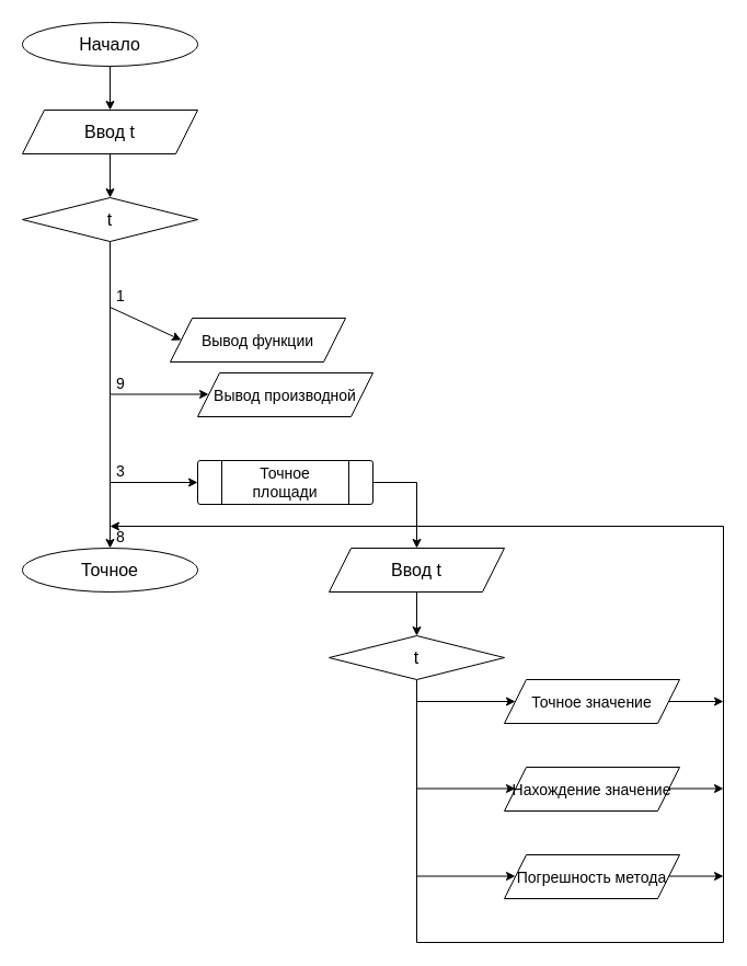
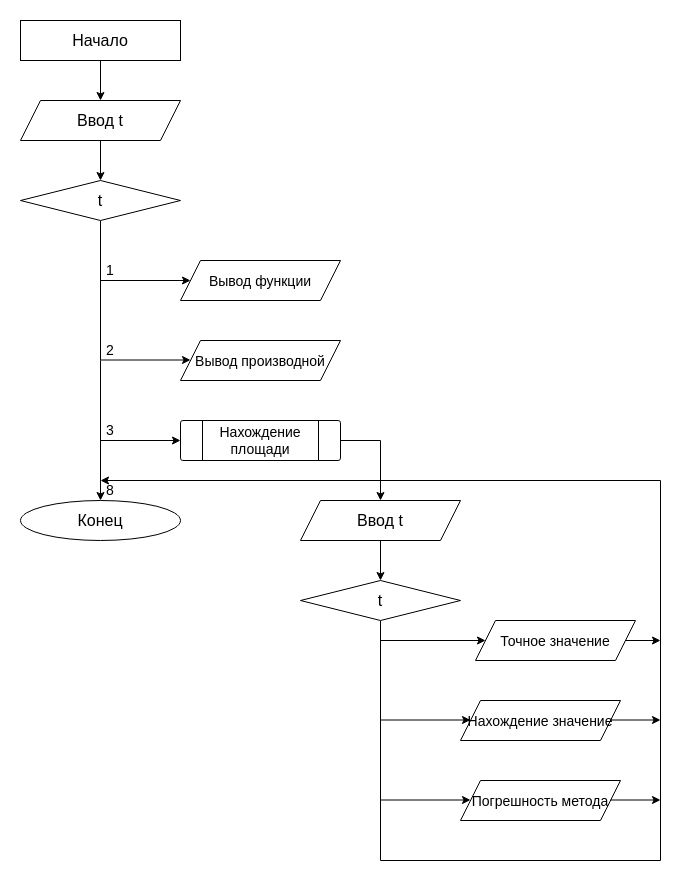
- <mxCell id="3" value="&lt;font style=&quot;font-size: 16px;&quot;&gt;Начало&lt;/font&gt;" style="ellipse;whiteSpace=wrap;html=1;" vertex="1" parent="1"><mxGeometry x="20" y="20" width="160" height="40" as="geometry" /></mxCell>
+ <mxCell id="3" value="&lt;font style=&quot;font-size: 16px;&quot;&gt;Начало&lt;/font&gt;" style="whiteSpace=wrap;html=1;rounded=0;" vertex="1" parent="1"><mxGeometry x="20" y="20" width="160" height="40" as="geometry" /></mxCell>
- <mxCell id="9" value="&lt;font style=&quot;font-size: 14px;&quot;&gt;Вывод функции&lt;/font&gt;" style="shape=parallelogram;perimeter=parallelogramPerimeter;whiteSpace=wrap;html=1;fixedSize=1;fontSize=16;" vertex="1" parent="1"><mxGeometry x="155" y="290" width="160" height="40" as="geometry" /></mxCell>
+ <mxCell id="9" value="&lt;font style=&quot;font-size: 14px;&quot;&gt;Вывод функции&lt;/font&gt;" style="shape=parallelogram;perimeter=parallelogramPerimeter;whiteSpace=wrap;html=1;fixedSize=1;fontSize=16;" vertex="1" parent="1"><mxGeometry x="180" y="260" width="160" height="40" as="geometry" /></mxCell>
- <mxCell id="16" value="9" style="text;html=1;strokeColor=none;fillColor=none;align=center;verticalAlign=middle;whiteSpace=wrap;rounded=0;fontSize=14;" vertex="1" parent="1"><mxGeometry x="100" y="340" width="20" height="20" as="geometry" /></mxCell>
+ <mxCell id="16" value="2" style="text;html=1;strokeColor=none;fillColor=none;align=center;verticalAlign=middle;whiteSpace=wrap;rounded=0;fontSize=14;" vertex="1" parent="1"><mxGeometry x="100" y="340" width="20" height="20" as="geometry" /></mxCell>
- <mxCell id="19" value="Точное&lt;br&gt;площади" style="text;html=1;strokeColor=none;fillColor=none;align=center;verticalAlign=middle;whiteSpace=wrap;rounded=0;fontSize=14;" vertex="1" parent="1"><mxGeometry x="180" y="420" width="160" height="40" as="geometry" /></mxCell>
+ <mxCell id="19" value="Нахождение&lt;br&gt;площади" style="text;html=1;strokeColor=none;fillColor=none;align=center;verticalAlign=middle;whiteSpace=wrap;rounded=0;fontSize=14;" vertex="1" parent="1"><mxGeometry x="180" y="420" width="160" height="40" as="geometry" /></mxCell>
- <mxCell id="8" value="Точное" style="ellipse;whiteSpace=wrap;html=1;fontSize=16;" vertex="1" parent="1"><mxGeometry x="20" y="500" width="160" height="40" as="geometry" /></mxCell>
+ <mxCell id="8" value="Конец" style="ellipse;whiteSpace=wrap;html=1;fontSize=16;" vertex="1" parent="1"><mxGeometry x="20" y="500" width="160" height="40" as="geometry" /></mxCell>
- <mxCell id="24" value="&lt;font style=&quot;font-size: 14px;&quot;&gt;Точное значение&lt;/font&gt;" style="shape=parallelogram;perimeter=parallelogramPerimeter;whiteSpace=wrap;html=1;fixedSize=1;fontSize=16;" vertex="1" parent="1"><mxGeometry x="460" y="620" width="160" height="40" as="geometry" /></mxCell>
+ <mxCell id="24" value="&lt;font style=&quot;font-size: 14px;&quot;&gt;Точное значение&lt;/font&gt;" style="shape=parallelogram;perimeter=parallelogramPerimeter;whiteSpace=wrap;html=1;fixedSize=1;fontSize=16;" vertex="1" parent="1"><mxGeometry x="475" y="620" width="160" height="40" as="geometry" /></mxCell>
